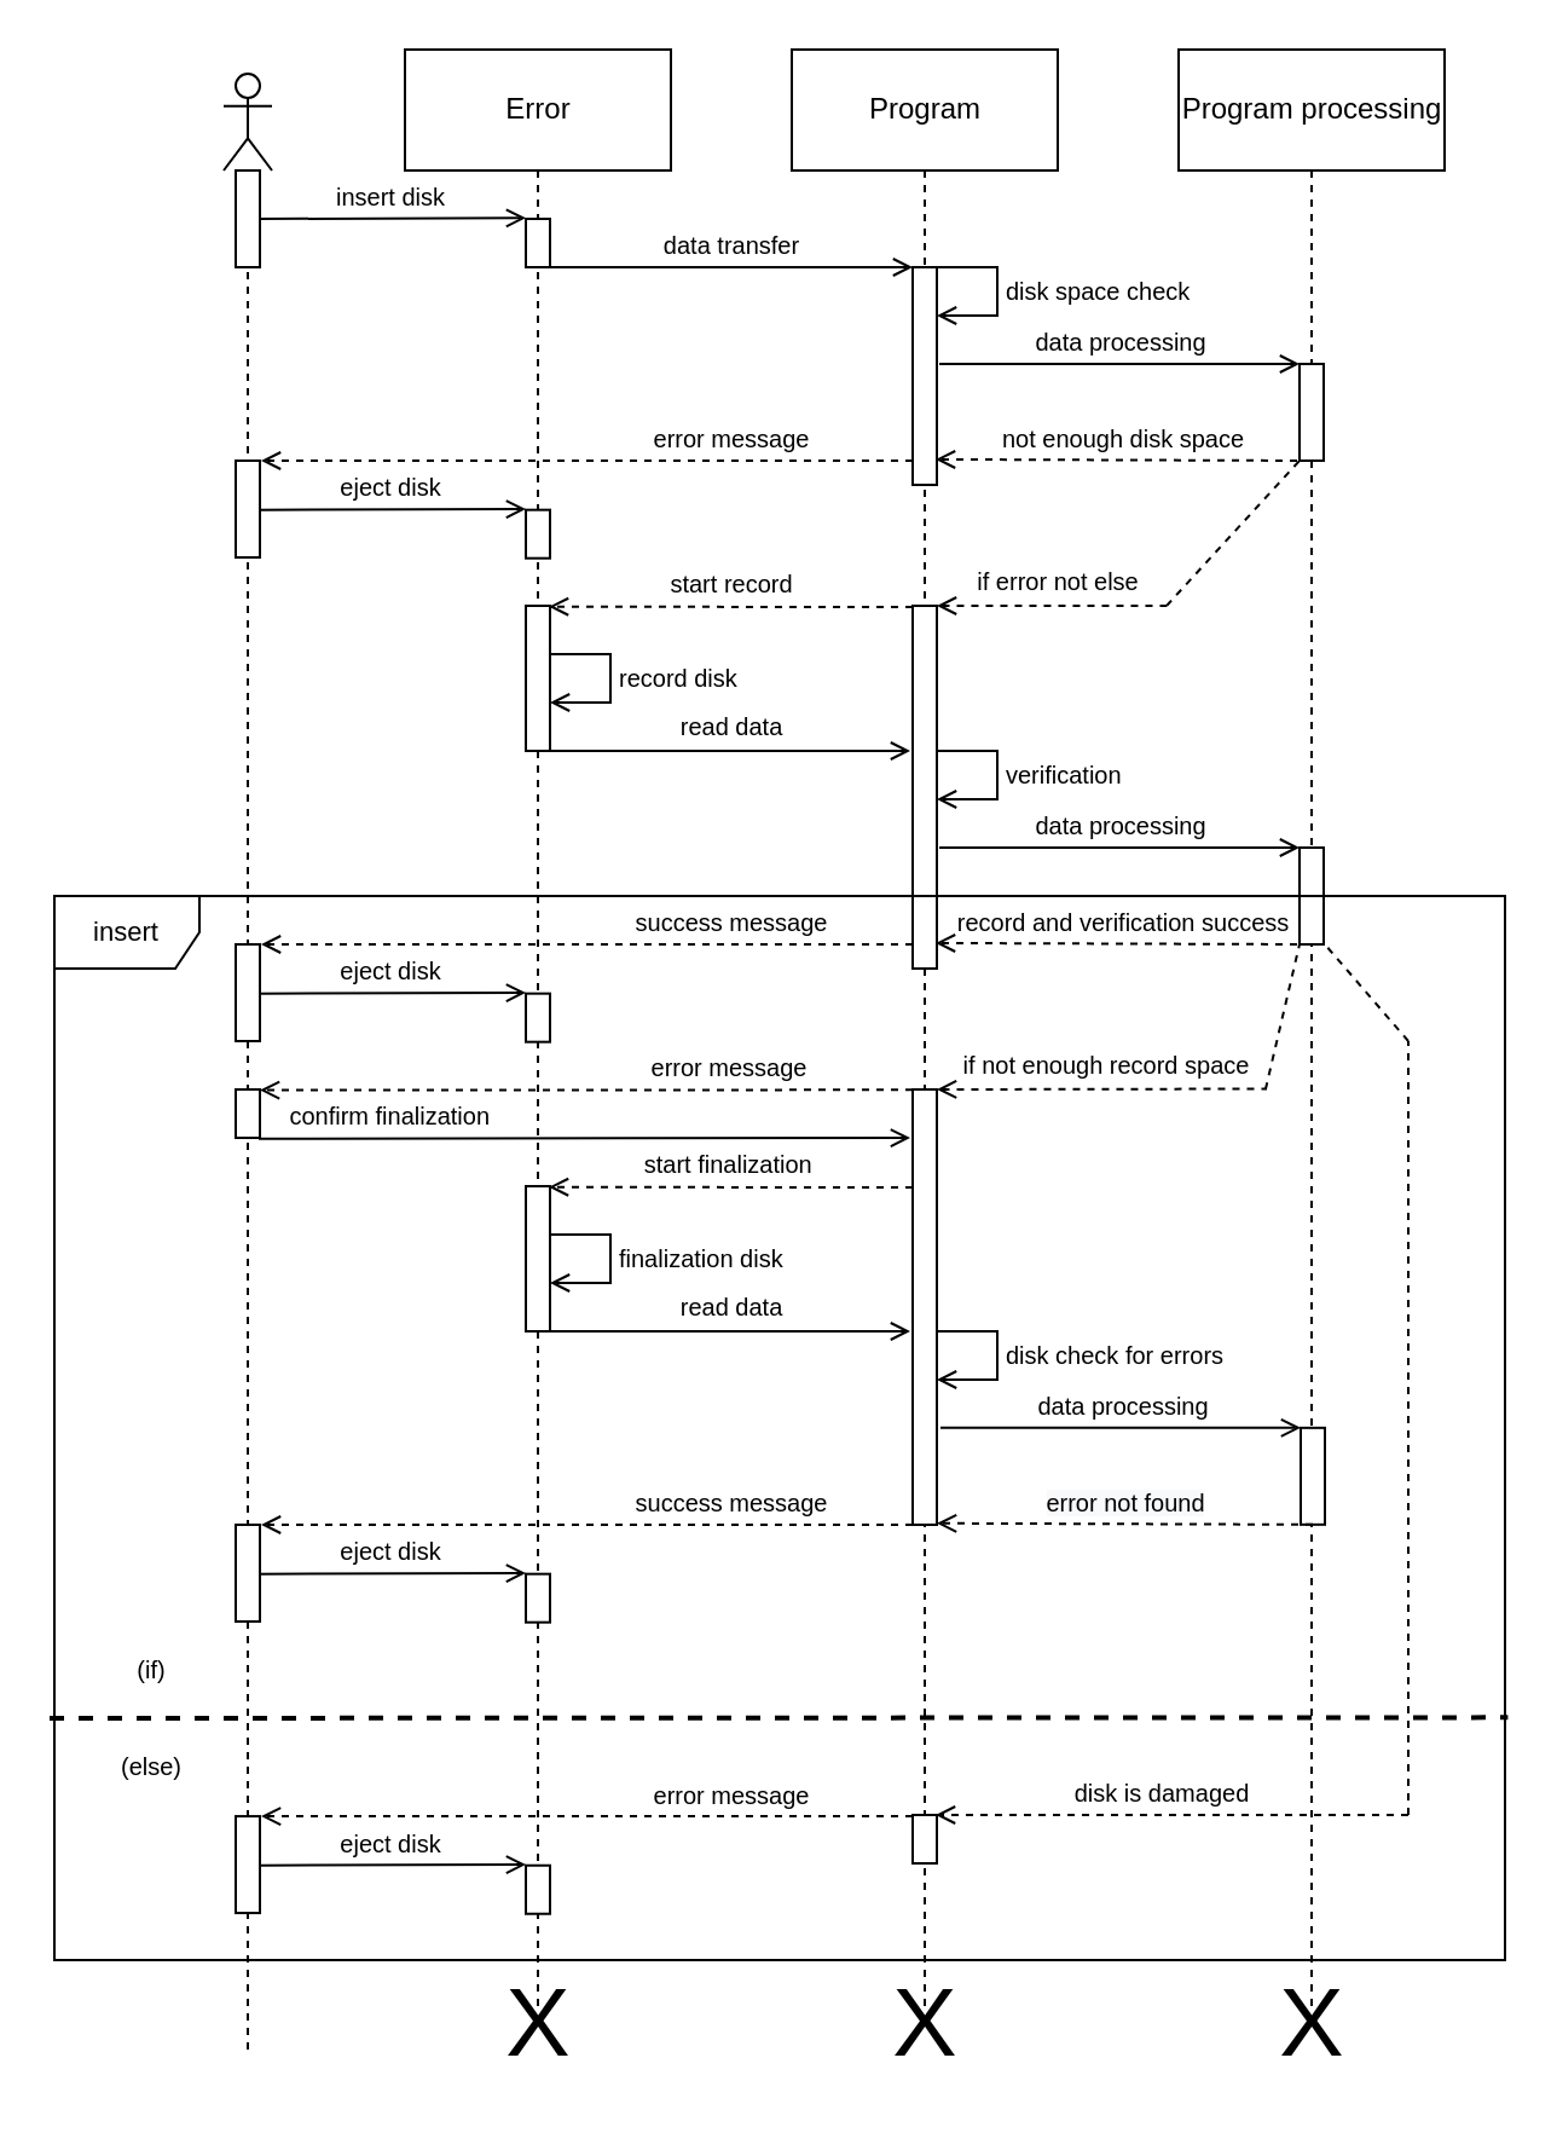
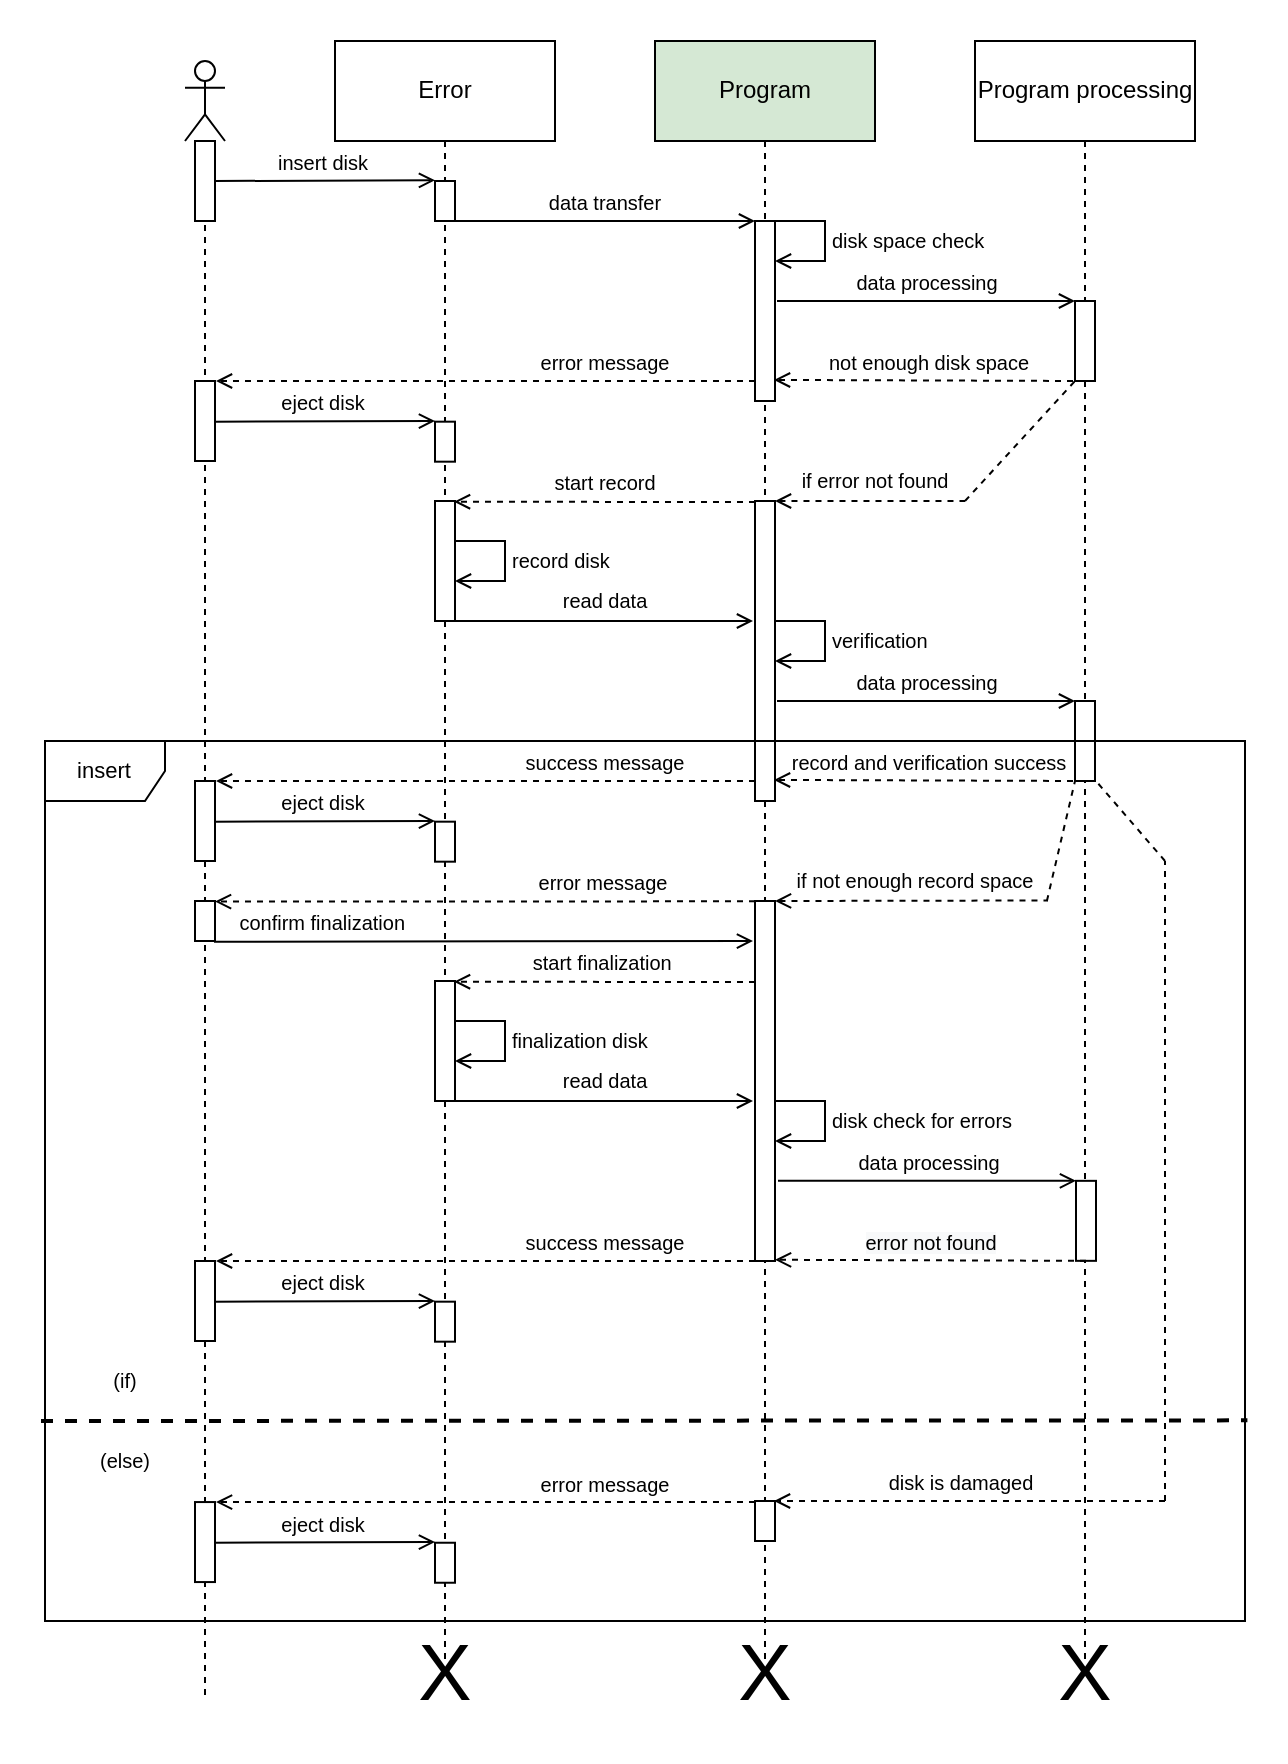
- <mxCell id="33" value="Program" style="html=1;" vertex="1" parent="1"><mxGeometry x="327" y="20" width="110" height="50" as="geometry" /></mxCell>
+ <mxCell id="33" value="Program" style="html=1;fillColor=#d5e8d4;" vertex="1" parent="1"><mxGeometry x="327" y="20" width="110" height="50" as="geometry" /></mxCell>
- <mxCell id="41" value="if error not else" style="text;html=1;align=center;verticalAlign=middle;resizable=0;points=[];autosize=1;fontSize=10;" vertex="1" parent="1"><mxGeometry x="392" y="230" width="90" height="20" as="geometry" /></mxCell>
+ <mxCell id="41" value="if error not found" style="text;html=1;align=center;verticalAlign=middle;resizable=0;points=[];autosize=1;fontSize=10;" vertex="1" parent="1"><mxGeometry x="392" y="230" width="90" height="20" as="geometry" /></mxCell>
